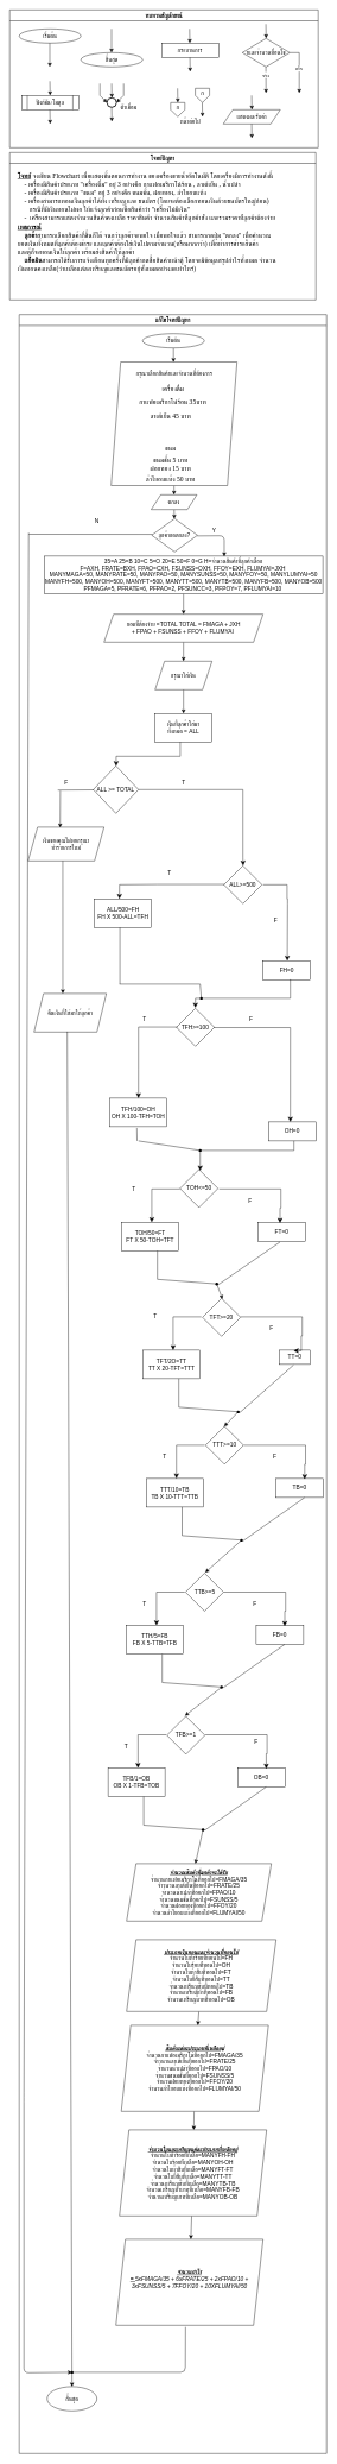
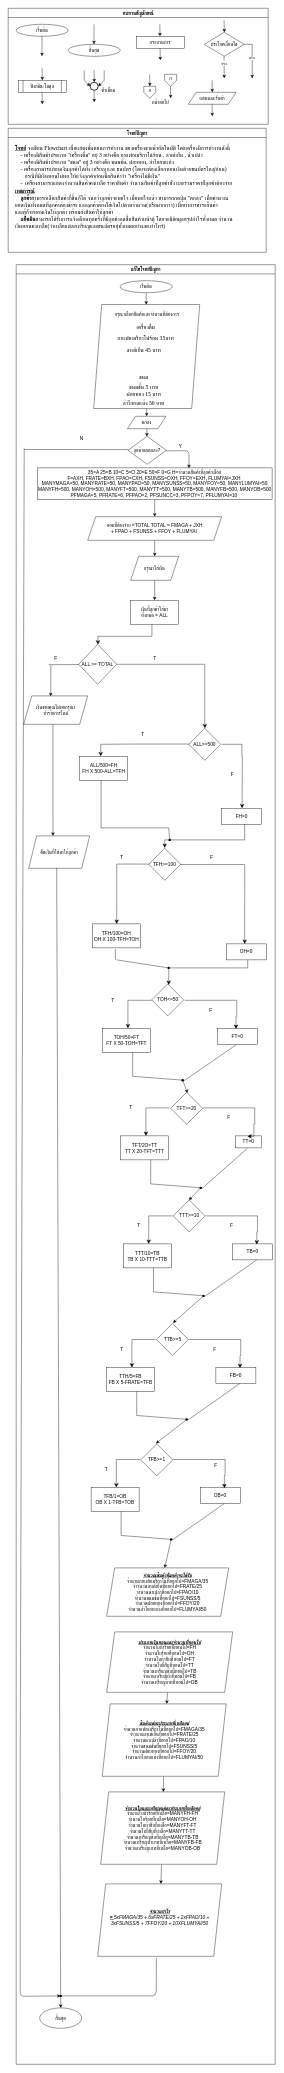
- <mxCell id="10" value="าและจำนวนทื่อนไข" style="rhombus;whiteSpace=wrap;html=1;fontFamily=Sarabun;fontSource=https%3A%2F%2Ffonts.googleapis.com%2Fcss%3Ffamily%3DSarabun;" parent="2" vertex="1"><mxGeometry x="490" y="60" width="100" height="60" as="geometry" /></mxCell>
+ <mxCell id="10" value="ประโยคเงื่อนไข" style="rhombus;whiteSpace=wrap;html=1;fontFamily=Sarabun;fontSource=https%3A%2F%2Ffonts.googleapis.com%2Fcss%3Ffamily%3DSarabun;" parent="2" vertex="1"><mxGeometry x="490" y="60" width="100" height="60" as="geometry" /></mxCell>
- <mxCell id="127" value="&lt;div&gt;TTH/5=FB&lt;/div&gt;&lt;div&gt;FB X 5-TTB=TFB&lt;/div&gt;" style="rounded=0;whiteSpace=wrap;html=1;" parent="35" vertex="1"><mxGeometry x="226.25" y="2757" width="120" height="60" as="geometry" /></mxCell>
+ <mxCell id="127" value="&lt;div&gt;TTH/5=FB&lt;/div&gt;&lt;div&gt;FB X 5-FRATE=TFB&lt;/div&gt;" style="rounded=0;whiteSpace=wrap;html=1;" parent="35" vertex="1"><mxGeometry x="226.25" y="2757" width="120" height="60" as="geometry" /></mxCell>
